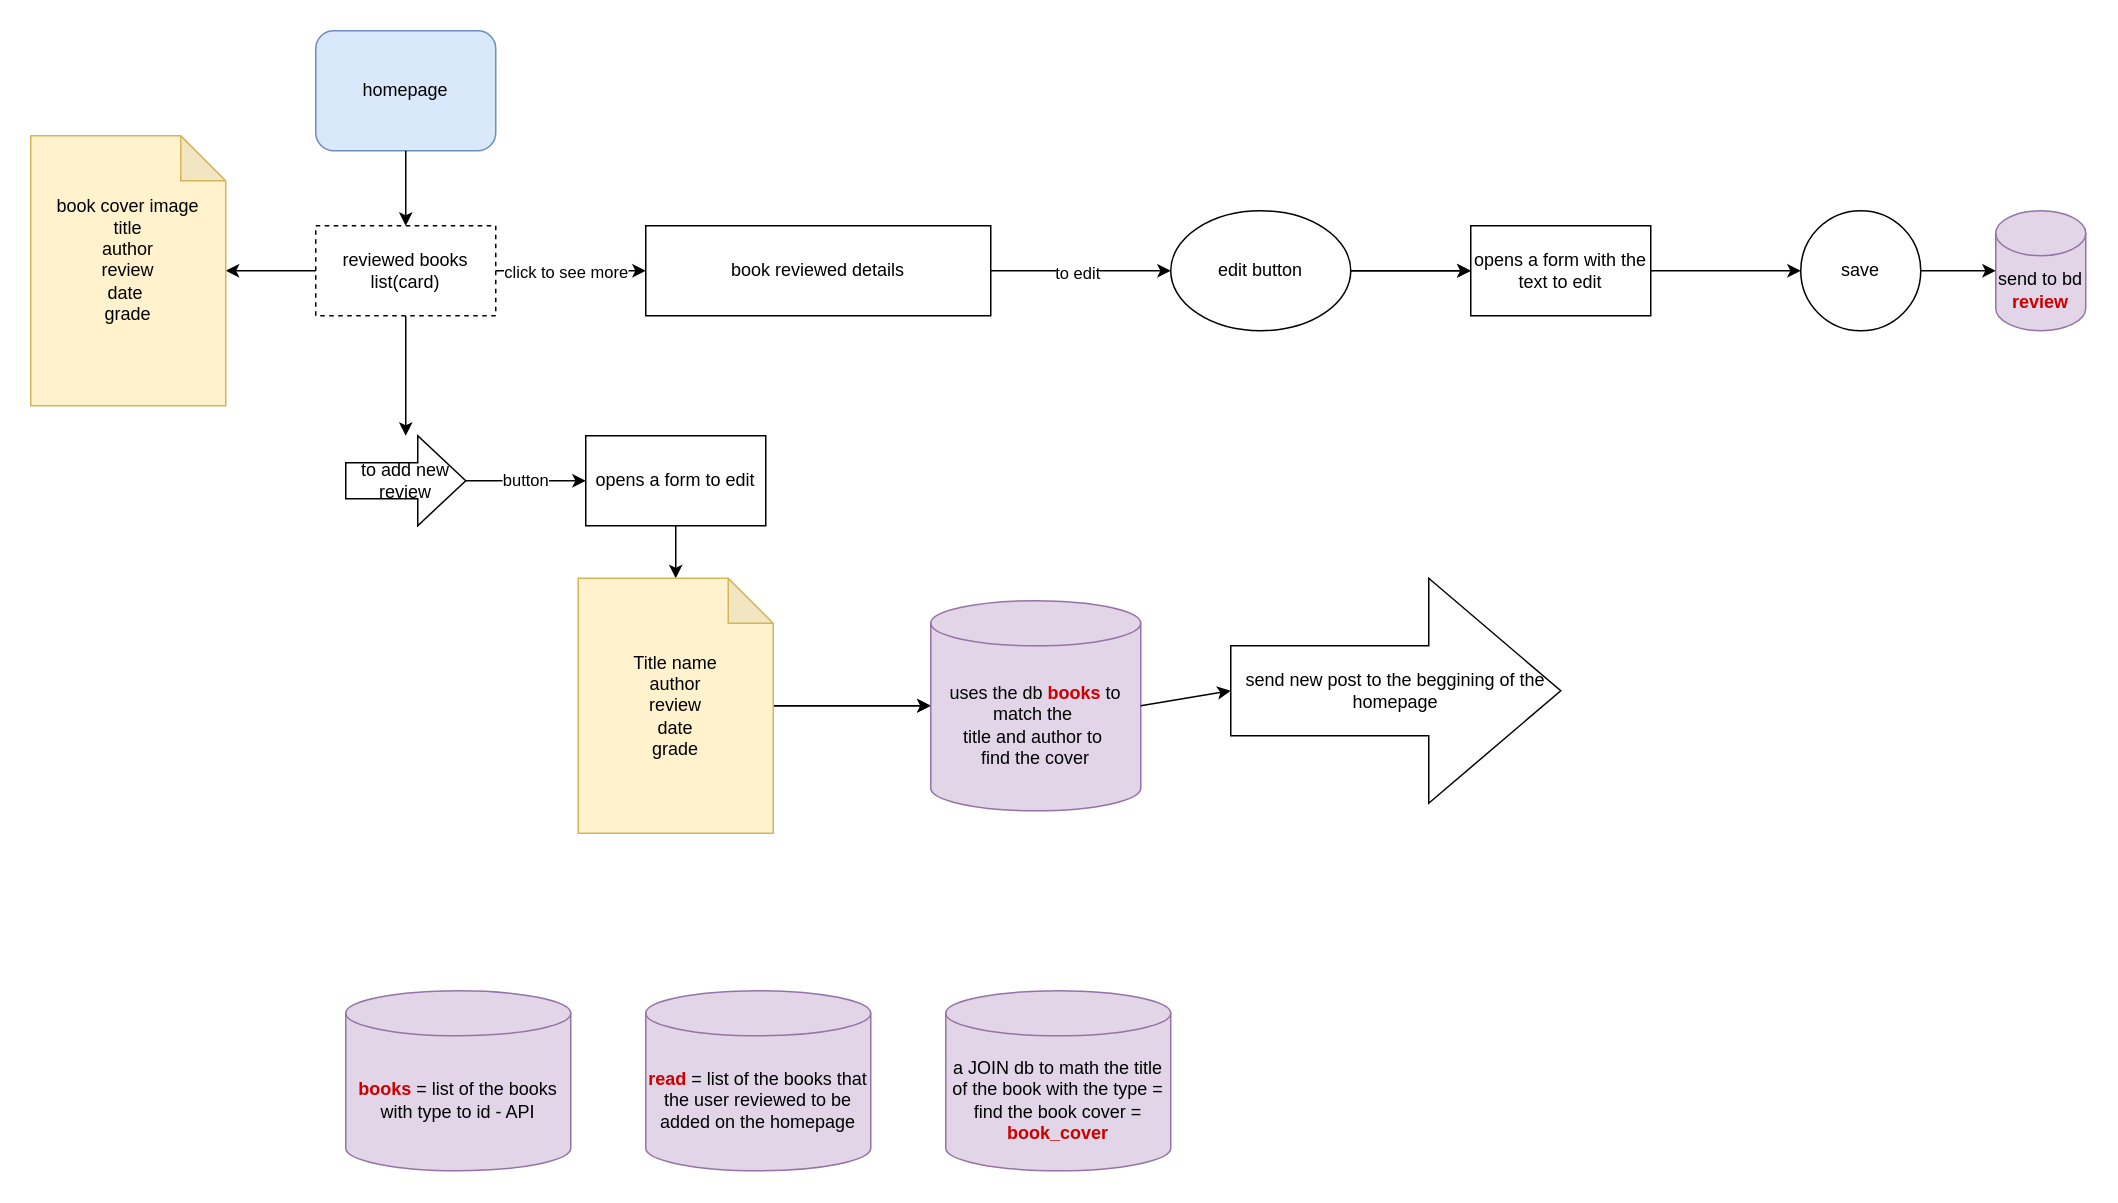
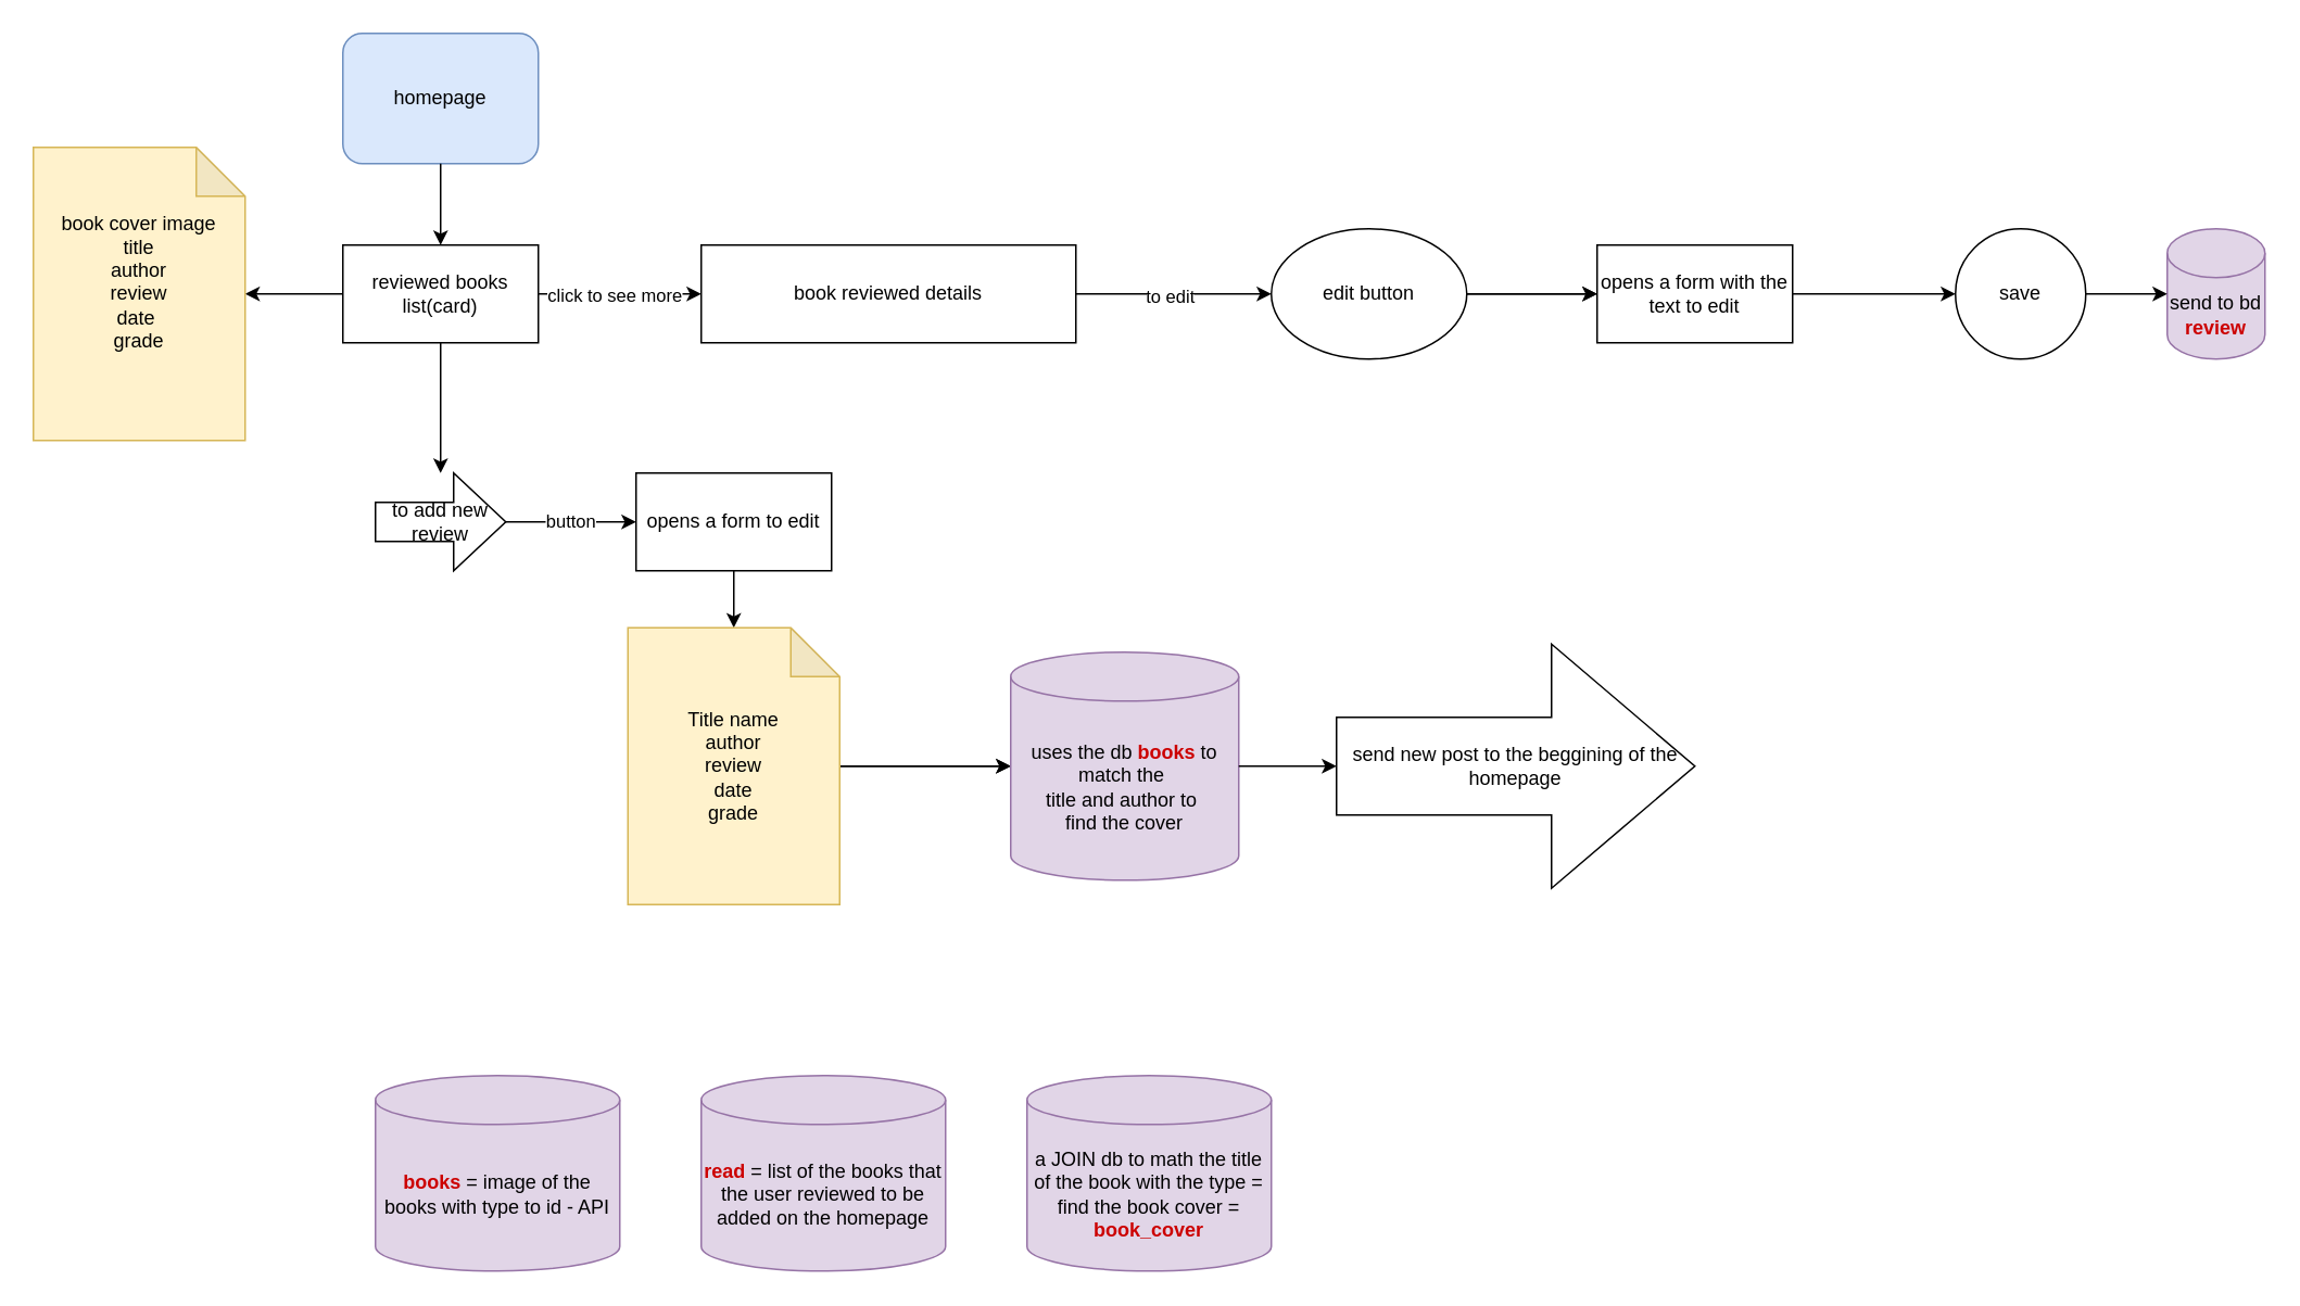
- <mxCell id="5" value="reviewed books list(card)" style="rounded=0;whiteSpace=wrap;html=1;dashed=1;" vertex="1" parent="1"><mxGeometry x="210" y="150" width="120" height="60" as="geometry" /></mxCell>
+ <mxCell id="5" value="reviewed books list(card)" style="rounded=0;whiteSpace=wrap;html=1;" vertex="1" parent="1"><mxGeometry x="210" y="150" width="120" height="60" as="geometry" /></mxCell>
- <mxCell id="21" value="send new post to the beggining of the homepage" style="shape=singleArrow;whiteSpace=wrap;html=1;arrowWidth=0.4;arrowSize=0.4;" vertex="1" parent="1"><mxGeometry x="820" y="385" width="220" height="150" as="geometry" /></mxCell>
+ <mxCell id="21" value="send new post to the beggining of the homepage" style="shape=singleArrow;whiteSpace=wrap;html=1;arrowWidth=0.4;arrowSize=0.4;" vertex="1" parent="1"><mxGeometry x="820" y="395" width="220" height="150" as="geometry" /></mxCell>
- <mxCell id="31" value="&lt;font color=&quot;#cc0000&quot;&gt;&lt;b&gt;books&lt;/b&gt;&lt;/font&gt; = list of the books with type to id - API" style="shape=cylinder3;whiteSpace=wrap;html=1;boundedLbl=1;backgroundOutline=1;size=15;fillColor=#e1d5e7;strokeColor=#9673a6;" vertex="1" parent="1"><mxGeometry x="230" y="660" width="150" height="120" as="geometry" /></mxCell>
+ <mxCell id="31" value="&lt;font color=&quot;#cc0000&quot;&gt;&lt;b&gt;books&lt;/b&gt;&lt;/font&gt; = image of the books with type to id - API" style="shape=cylinder3;whiteSpace=wrap;html=1;boundedLbl=1;backgroundOutline=1;size=15;fillColor=#e1d5e7;strokeColor=#9673a6;" vertex="1" parent="1"><mxGeometry x="230" y="660" width="150" height="120" as="geometry" /></mxCell>
